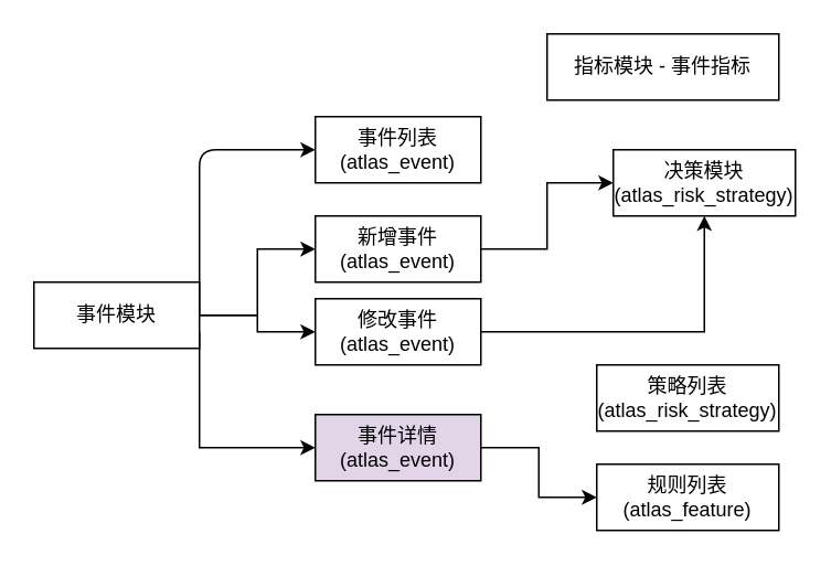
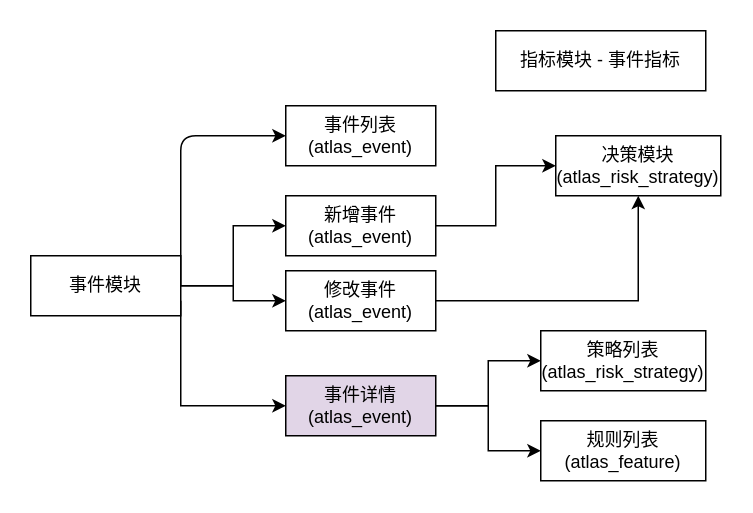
+ <mxCell id="18" value="" style="edgeStyle=orthogonalEdgeStyle;rounded=0;orthogonalLoop=1;jettySize=auto;html=1;entryX=0;entryY=0.5;entryDx=0;entryDy=0;exitX=1;exitY=0.5;exitDx=0;exitDy=0;" edge="1" parent="1" source="14" target="16"><mxGeometry relative="1" as="geometry"><mxPoint x="300" y="280" as="sourcePoint" /><mxPoint x="370" y="310" as="targetPoint" /></mxGeometry></mxCell>
